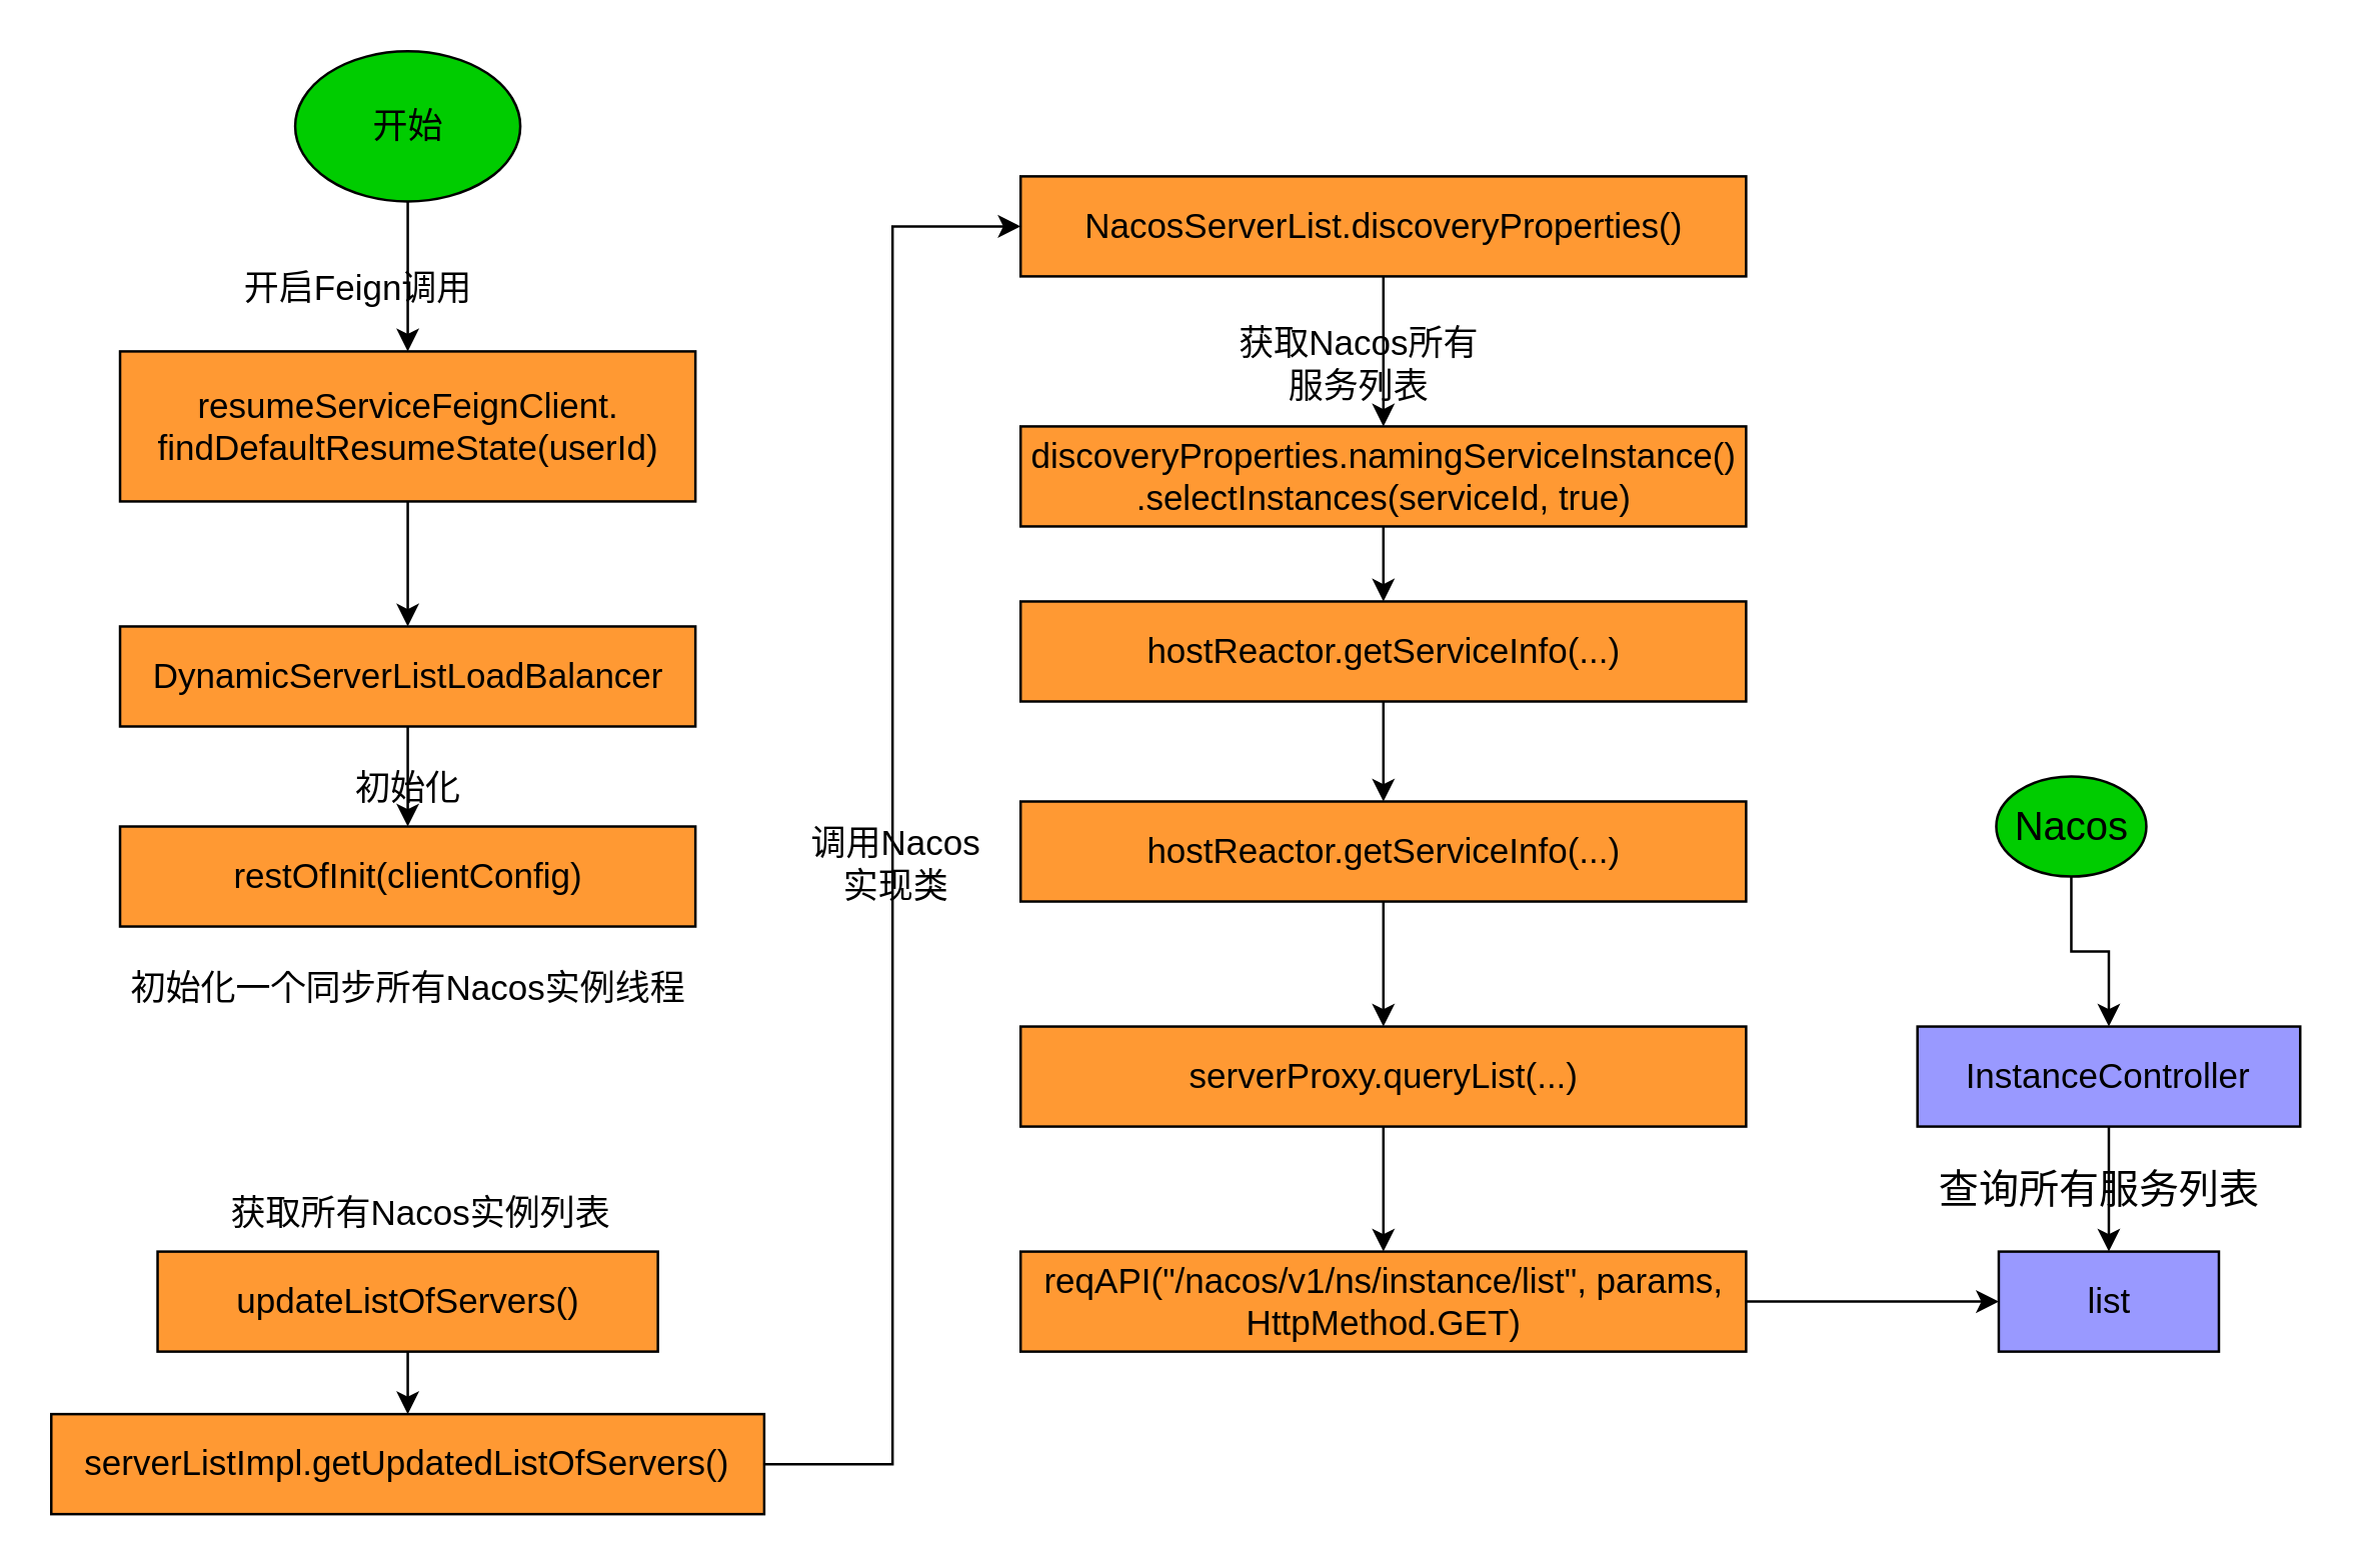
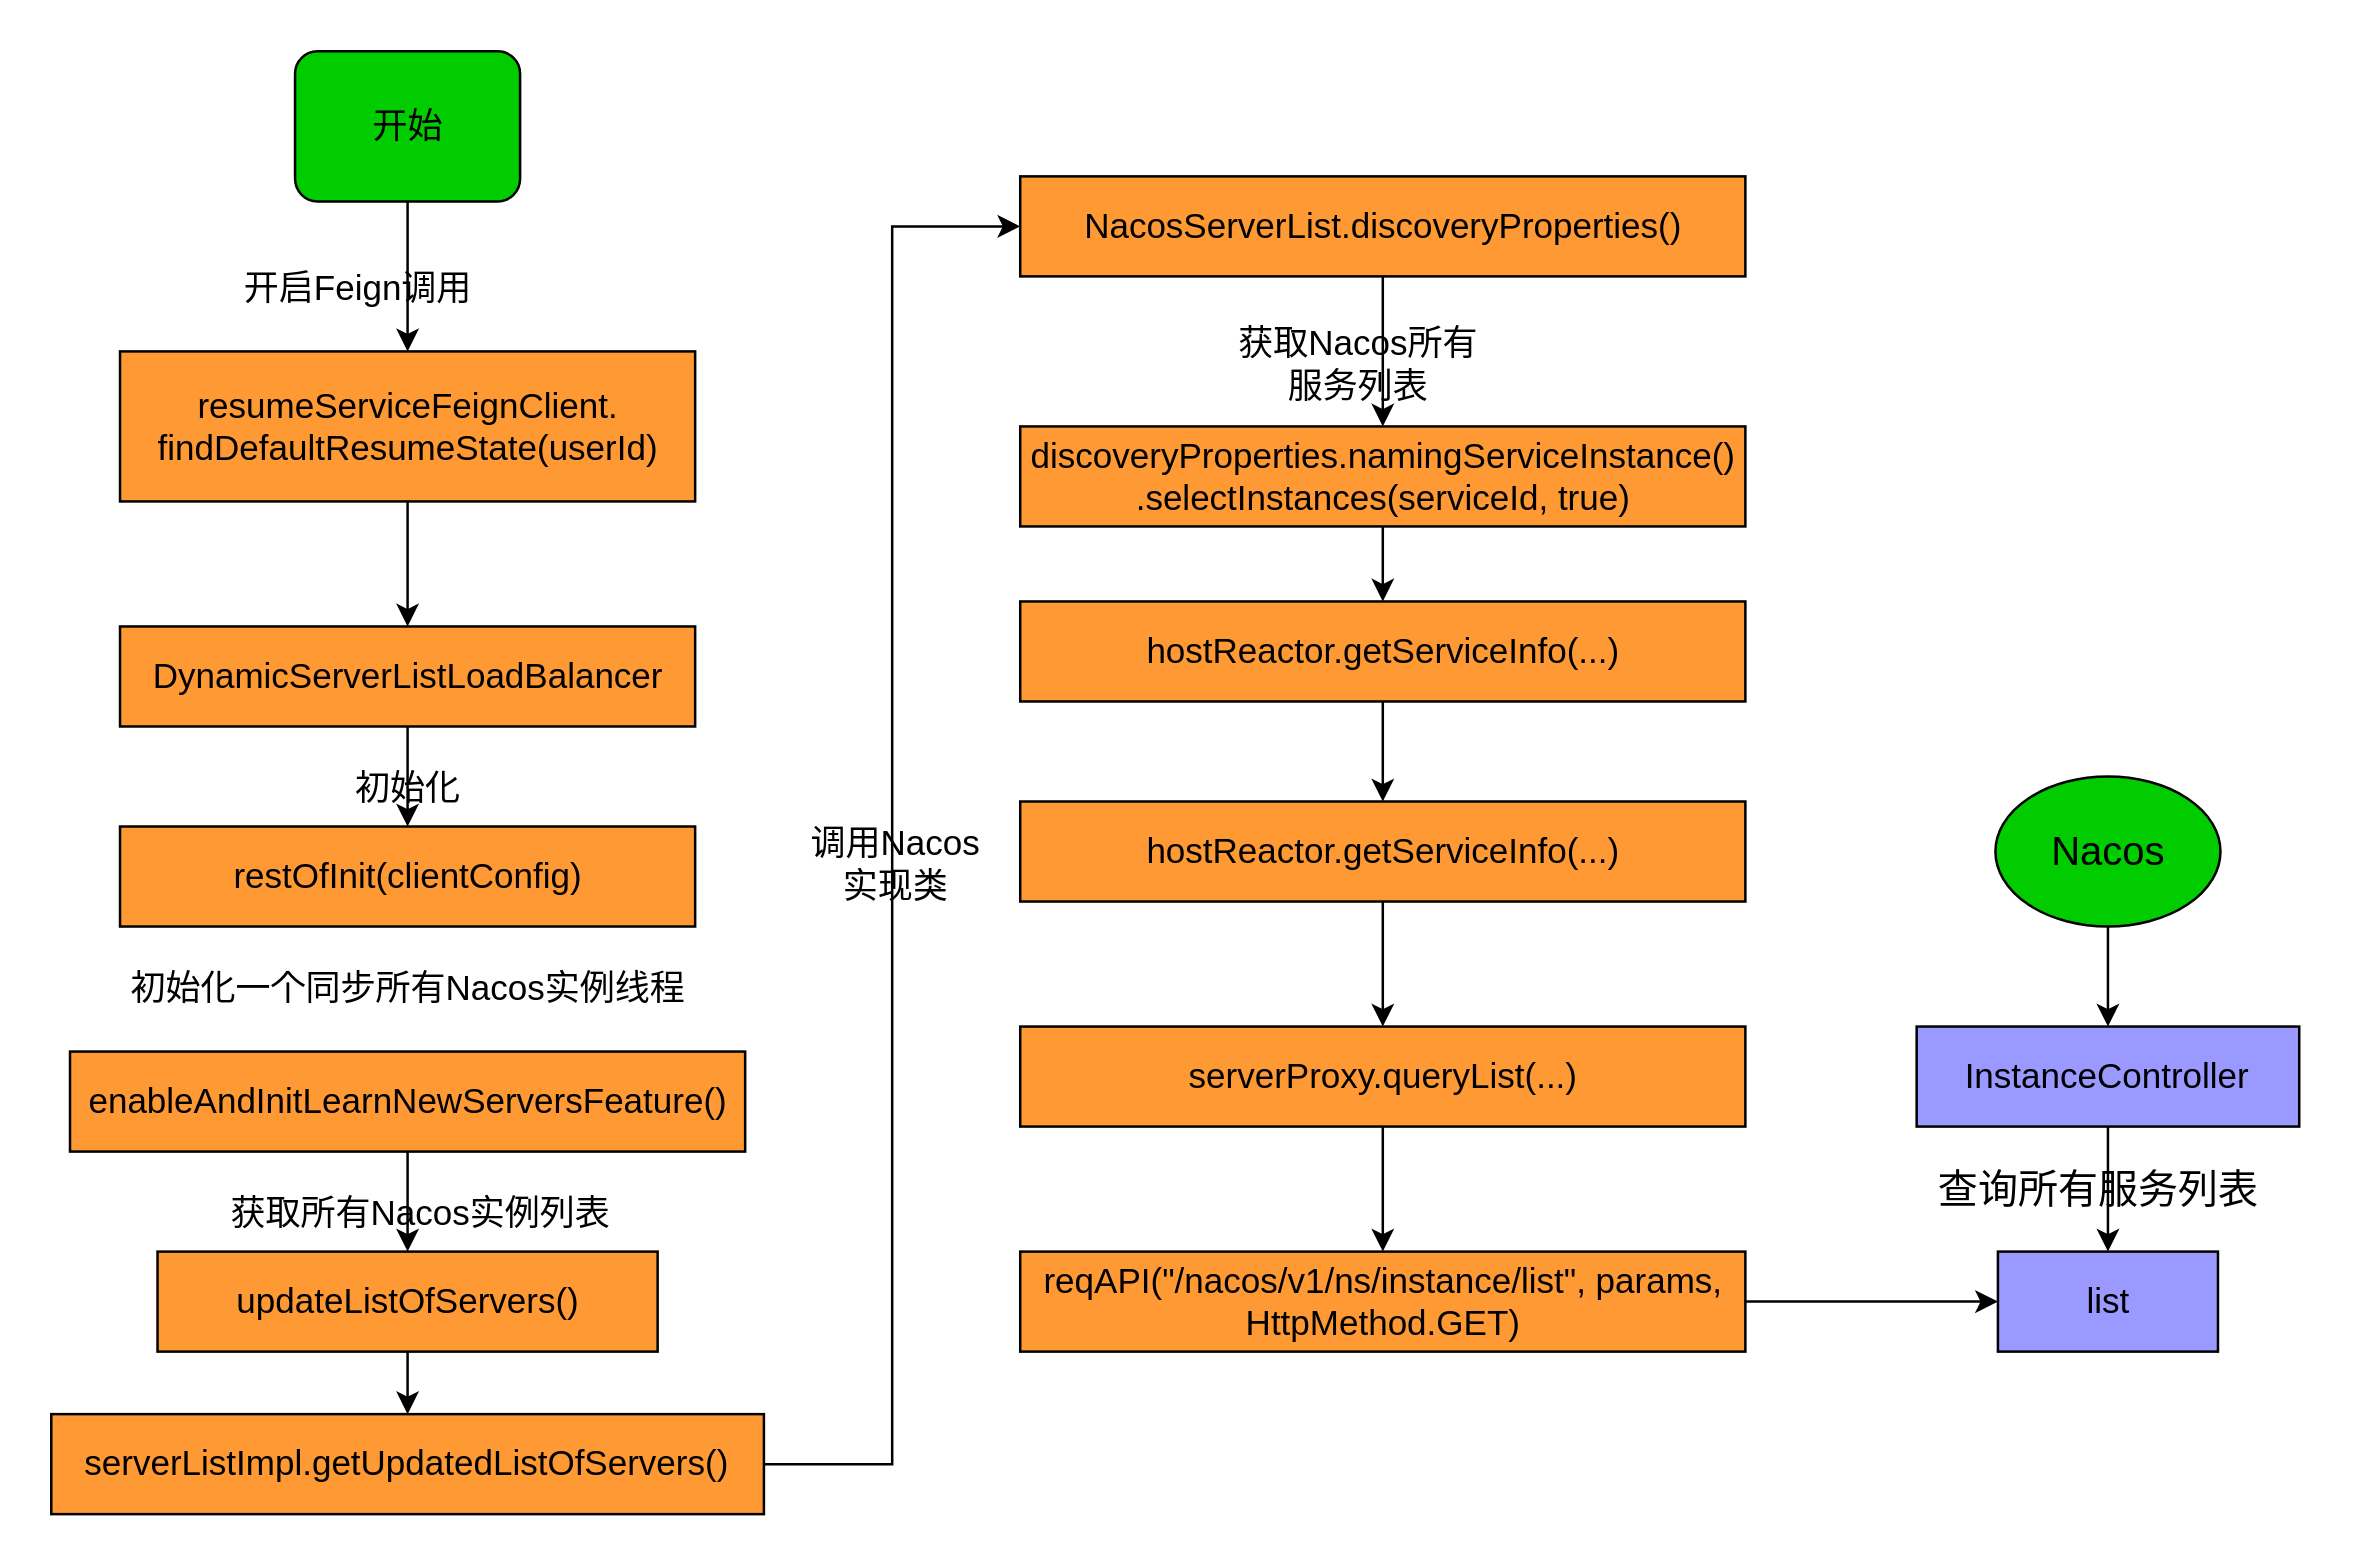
- <mxCell id="3" value="开始" style="ellipse;whiteSpace=wrap;html=1;fontSize=14;fillColor=#00CC00;" vertex="1" parent="1"><mxGeometry x="117.5" y="20" width="90" height="60" as="geometry" /></mxCell>
+ <mxCell id="3" value="开始" style="whiteSpace=wrap;html=1;fontSize=14;fillColor=#00CC00;rounded=1;" vertex="1" parent="1"><mxGeometry x="117.5" y="20" width="90" height="60" as="geometry" /></mxCell>
- <mxCell id="34" value="Nacos" style="ellipse;whiteSpace=wrap;html=1;fontSize=16;fillColor=#00CC00;" vertex="1" parent="1"><mxGeometry x="797.5" y="310" width="60" height="40" as="geometry" /></mxCell>
+ <mxCell id="34" value="Nacos" style="ellipse;whiteSpace=wrap;html=1;fontSize=16;fillColor=#00CC00;" vertex="1" parent="1"><mxGeometry x="797.5" y="310" width="90" height="60" as="geometry" /></mxCell>
+ <mxCell id="12" value="enableAndInitLearnNewServersFeature()" style="rounded=0;whiteSpace=wrap;html=1;fontSize=14;fillColor=#FF9933;" vertex="1" parent="1"><mxGeometry x="27.5" y="420" width="270" height="40" as="geometry" /></mxCell>
+ <mxCell id="11" value="" style="edgeStyle=orthogonalEdgeStyle;rounded=0;orthogonalLoop=1;jettySize=auto;html=1;fontSize=14;" edge="1" parent="1" source="12" target="15"><mxGeometry relative="1" as="geometry" /></mxCell>
